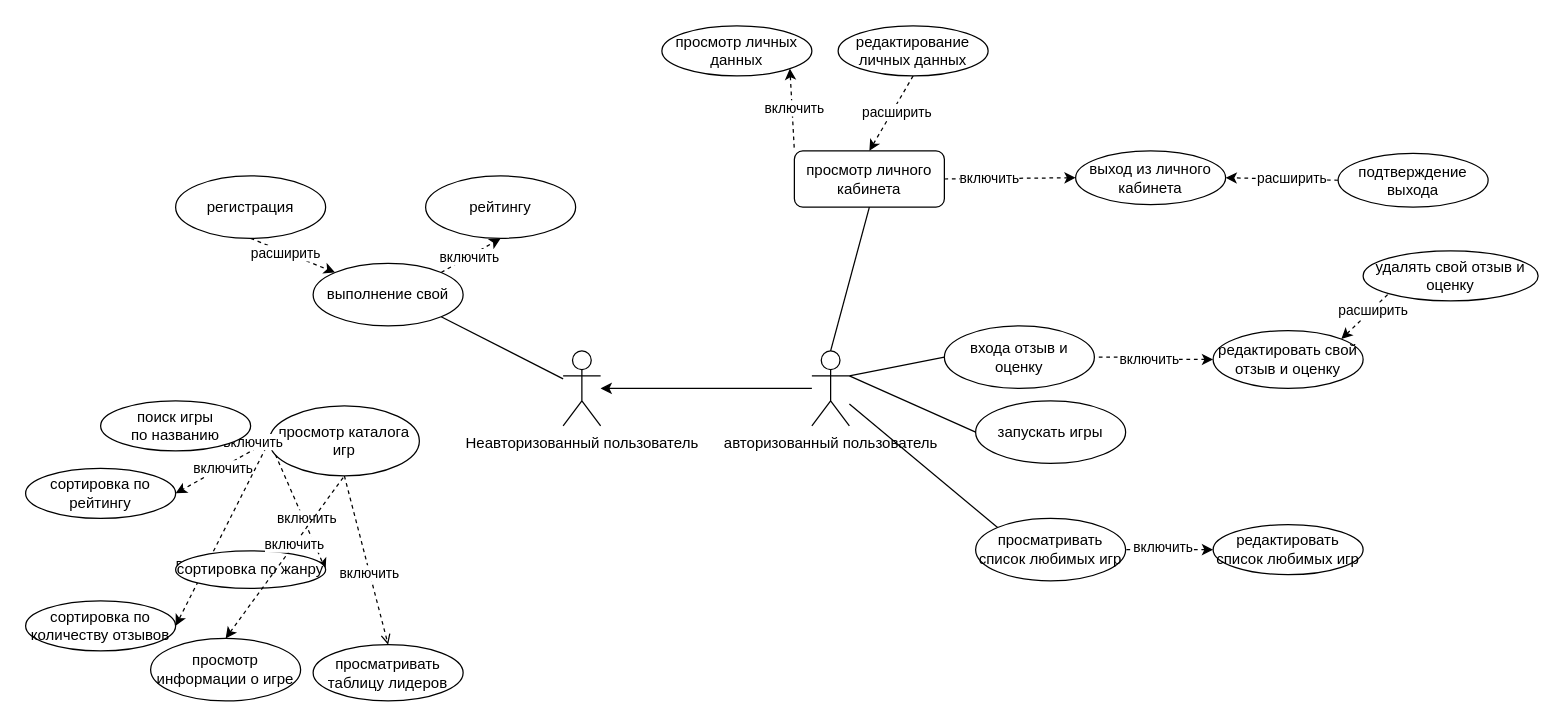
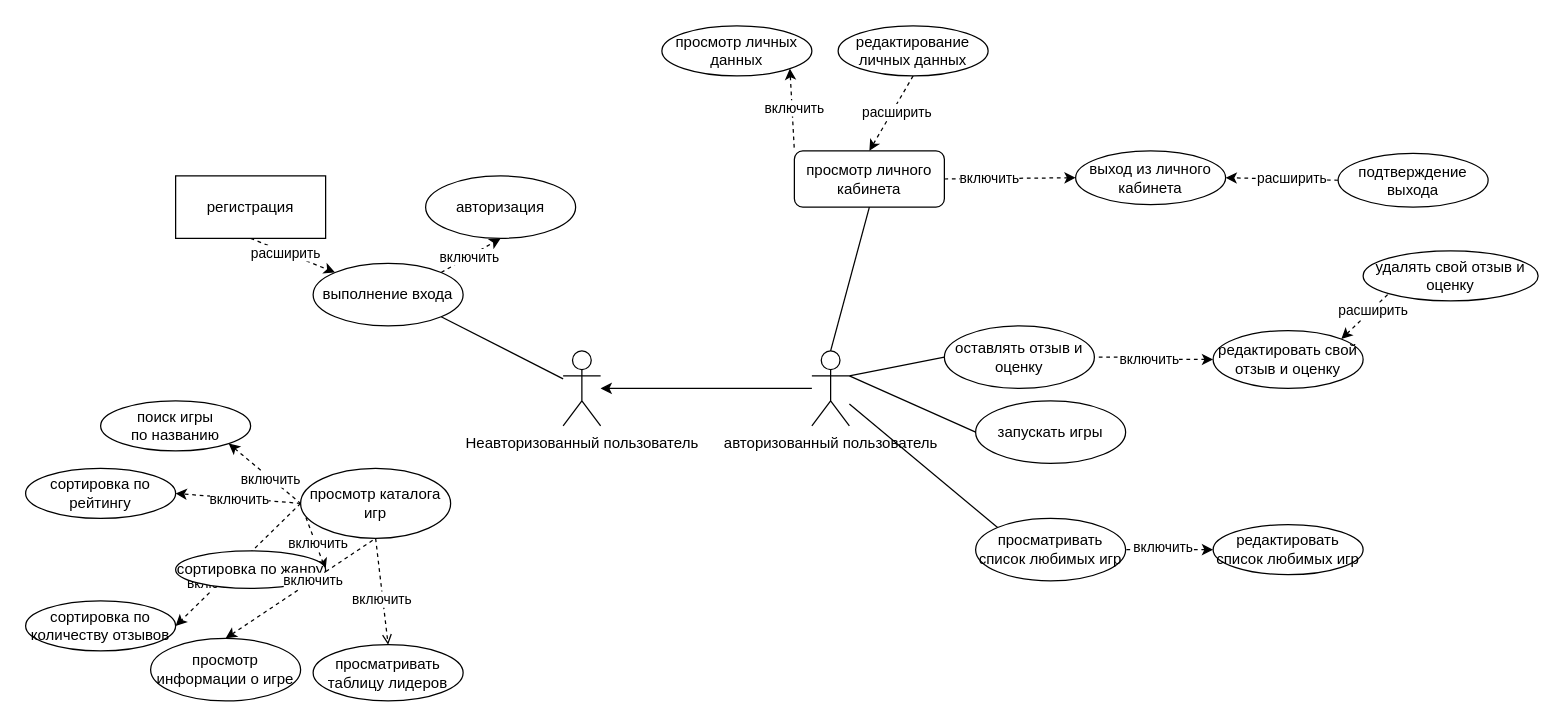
- <mxCell id="12" value="регистрация" style="ellipse;whiteSpace=wrap;html=1;" vertex="1" parent="1"><mxGeometry x="140" y="140" width="120" height="50" as="geometry" /></mxCell>
+ <mxCell id="12" value="регистрация" style="whiteSpace=wrap;html=1;rounded=0;" vertex="1" parent="1"><mxGeometry x="140" y="140" width="120" height="50" as="geometry" /></mxCell>
- <mxCell id="13" value="рейтингу" style="ellipse;whiteSpace=wrap;html=1;" vertex="1" parent="1"><mxGeometry x="340" y="140" width="120" height="50" as="geometry" /></mxCell>
+ <mxCell id="13" value="авторизация" style="ellipse;whiteSpace=wrap;html=1;" vertex="1" parent="1"><mxGeometry x="340" y="140" width="120" height="50" as="geometry" /></mxCell>
- <mxCell id="9" value="выполнение свой" style="ellipse;whiteSpace=wrap;html=1;" vertex="1" parent="1"><mxGeometry x="250" y="210" width="120" height="50" as="geometry" /></mxCell>
+ <mxCell id="9" value="выполнение входа" style="ellipse;whiteSpace=wrap;html=1;" vertex="1" parent="1"><mxGeometry x="250" y="210" width="120" height="50" as="geometry" /></mxCell>
- <mxCell id="48" value="входа отзыв и оценку" style="ellipse;whiteSpace=wrap;html=1;" vertex="1" parent="1"><mxGeometry x="755" y="260" width="120" height="50" as="geometry" /></mxCell>
+ <mxCell id="48" value="оставлять отзыв и оценку" style="ellipse;whiteSpace=wrap;html=1;" vertex="1" parent="1"><mxGeometry x="755" y="260" width="120" height="50" as="geometry" /></mxCell>
- <mxCell id="22" value="просмотр каталога игр" style="ellipse;whiteSpace=wrap;html=1;" vertex="1" parent="1"><mxGeometry x="215" y="324" width="120" height="56" as="geometry" /></mxCell>
+ <mxCell id="22" value="просмотр каталога игр" style="ellipse;whiteSpace=wrap;html=1;" vertex="1" parent="1"><mxGeometry x="240" y="374" width="120" height="56" as="geometry" /></mxCell>
